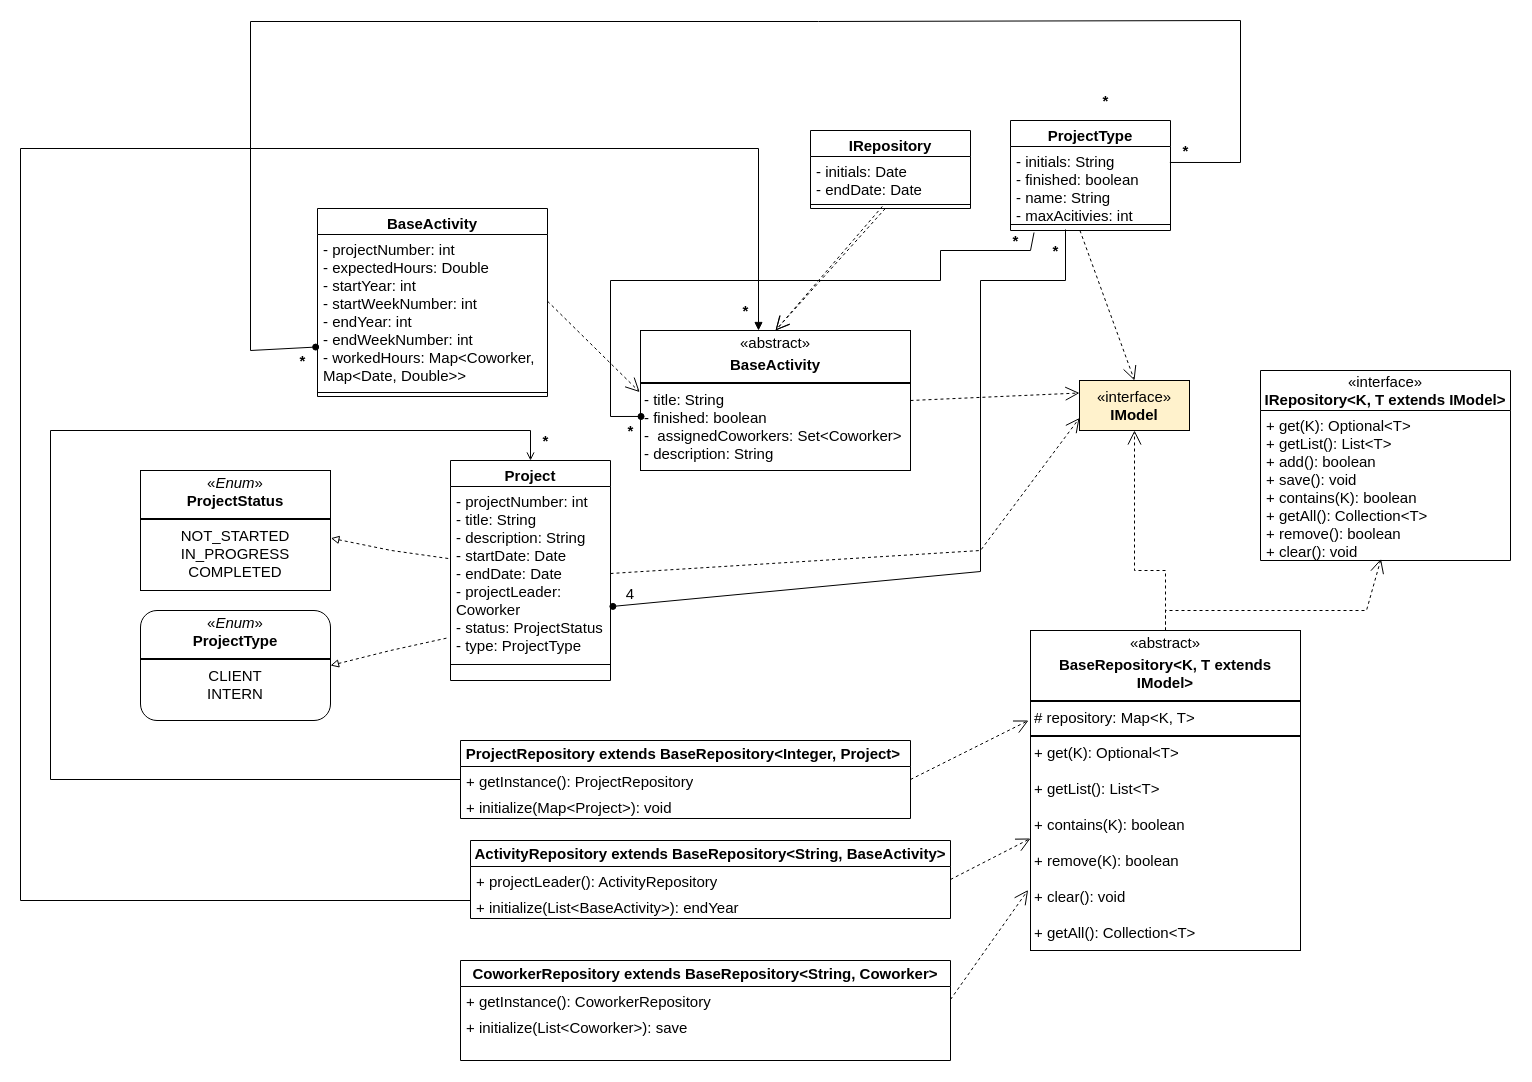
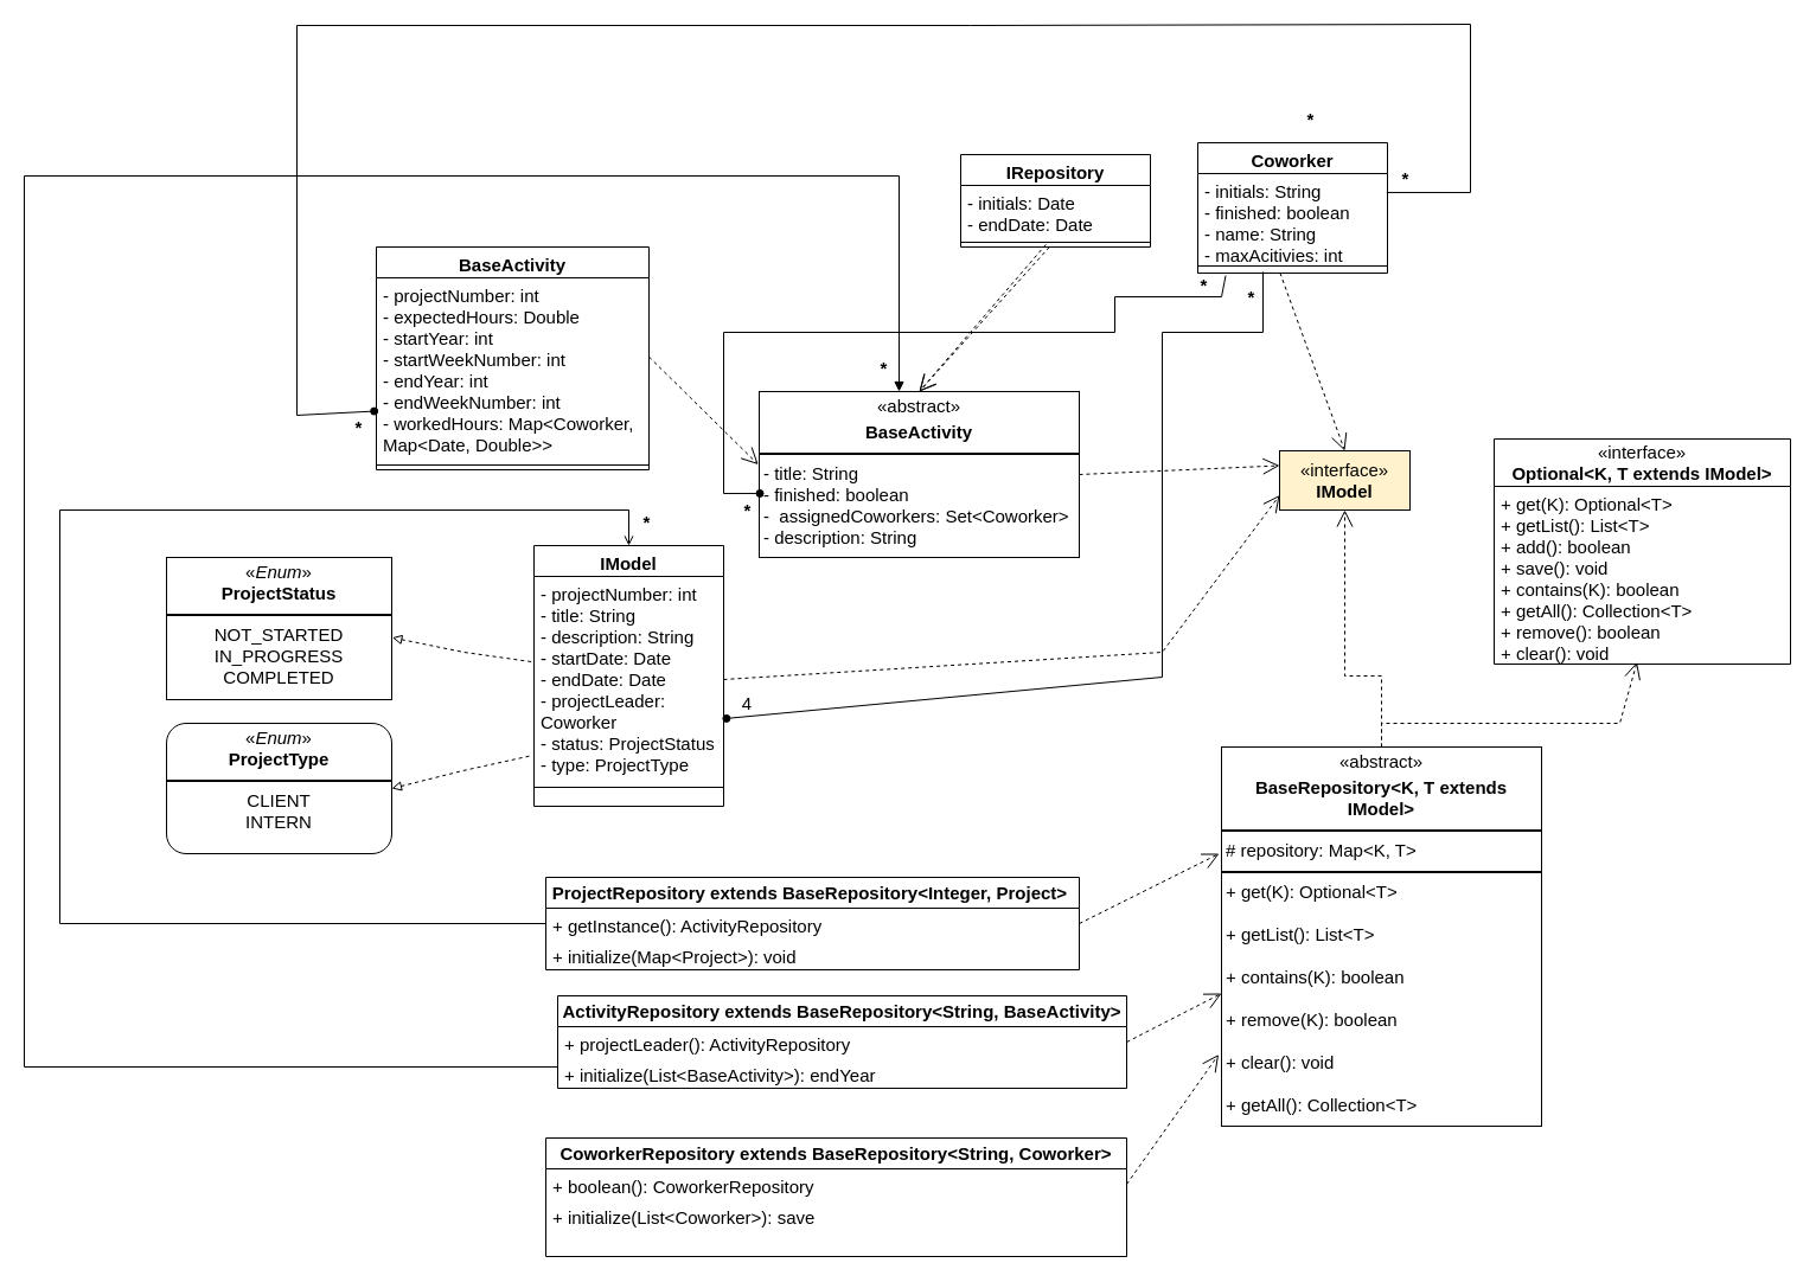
- <mxCell id="21" value="ProjectType&lt;div&gt;&lt;br&gt;&lt;/div&gt;" style="swimlane;fontStyle=1;align=center;verticalAlign=top;childLayout=stackLayout;horizontal=1;startSize=26;horizontalStack=0;resizeParent=1;resizeParentMax=0;resizeLast=0;collapsible=1;marginBottom=0;whiteSpace=wrap;html=1;fontSize=15;" parent="1" vertex="1"><mxGeometry x="1010" y="120" width="160" height="110" as="geometry" /></mxCell>
+ <mxCell id="21" value="Coworker&lt;div&gt;&lt;br&gt;&lt;/div&gt;" style="swimlane;fontStyle=1;align=center;verticalAlign=top;childLayout=stackLayout;horizontal=1;startSize=26;horizontalStack=0;resizeParent=1;resizeParentMax=0;resizeLast=0;collapsible=1;marginBottom=0;whiteSpace=wrap;html=1;fontSize=15;" parent="1" vertex="1"><mxGeometry x="1010" y="120" width="160" height="110" as="geometry" /></mxCell>
- <mxCell id="2" value="«interface»&lt;div&gt;&lt;b&gt;IRepository&lt;/b&gt;&lt;span style=&quot;background-color: transparent;&quot;&gt;&lt;b&gt;&amp;lt;K, T extends IModel&amp;gt;&lt;/b&gt;&lt;/span&gt;&lt;/div&gt;" style="swimlane;fontStyle=0;childLayout=stackLayout;horizontal=1;startSize=40;fillColor=none;horizontalStack=0;resizeParent=1;resizeParentMax=0;resizeLast=0;collapsible=1;marginBottom=0;whiteSpace=wrap;html=1;fontSize=15;" parent="1" vertex="1"><mxGeometry x="1260" y="370" width="250" height="190" as="geometry" /></mxCell>
+ <mxCell id="2" value="«interface»&lt;div&gt;&lt;b&gt;Optional&lt;/b&gt;&lt;span style=&quot;background-color: transparent;&quot;&gt;&lt;b&gt;&amp;lt;K, T extends IModel&amp;gt;&lt;/b&gt;&lt;/span&gt;&lt;/div&gt;" style="swimlane;fontStyle=0;childLayout=stackLayout;horizontal=1;startSize=40;fillColor=none;horizontalStack=0;resizeParent=1;resizeParentMax=0;resizeLast=0;collapsible=1;marginBottom=0;whiteSpace=wrap;html=1;fontSize=15;" parent="1" vertex="1"><mxGeometry x="1260" y="370" width="250" height="190" as="geometry" /></mxCell>
- <mxCell id="30" value="&lt;div&gt;Project&lt;/div&gt;" style="swimlane;fontStyle=1;align=center;verticalAlign=top;childLayout=stackLayout;horizontal=1;startSize=26;horizontalStack=0;resizeParent=1;resizeParentMax=0;resizeLast=0;collapsible=1;marginBottom=0;whiteSpace=wrap;html=1;fontSize=15;" parent="1" vertex="1"><mxGeometry x="450" y="460" width="160" height="220" as="geometry" /></mxCell>
+ <mxCell id="30" value="&lt;div&gt;IModel&lt;/div&gt;" style="swimlane;fontStyle=1;align=center;verticalAlign=top;childLayout=stackLayout;horizontal=1;startSize=26;horizontalStack=0;resizeParent=1;resizeParentMax=0;resizeLast=0;collapsible=1;marginBottom=0;whiteSpace=wrap;html=1;fontSize=15;" parent="1" vertex="1"><mxGeometry x="450" y="460" width="160" height="220" as="geometry" /></mxCell>
- <mxCell id="15" value="+&amp;nbsp;getInstance(): ProjectRepository" style="text;strokeColor=none;fillColor=none;align=left;verticalAlign=top;spacingLeft=4;spacingRight=4;overflow=hidden;rotatable=0;points=[[0,0.5],[1,0.5]];portConstraint=eastwest;whiteSpace=wrap;html=1;fontSize=15;" parent="14" vertex="1"><mxGeometry y="26" width="450" height="26" as="geometry" /></mxCell>
+ <mxCell id="15" value="+&amp;nbsp;getInstance(): ActivityRepository" style="text;strokeColor=none;fillColor=none;align=left;verticalAlign=top;spacingLeft=4;spacingRight=4;overflow=hidden;rotatable=0;points=[[0,0.5],[1,0.5]];portConstraint=eastwest;whiteSpace=wrap;html=1;fontSize=15;" parent="14" vertex="1"><mxGeometry y="26" width="450" height="26" as="geometry" /></mxCell>
- <mxCell id="12" value="+&amp;nbsp;getInstance(): CoworkerRepository" style="text;strokeColor=none;fillColor=none;align=left;verticalAlign=top;spacingLeft=4;spacingRight=4;overflow=hidden;rotatable=0;points=[[0,0.5],[1,0.5]];portConstraint=eastwest;whiteSpace=wrap;html=1;fontSize=15;" parent="11" vertex="1"><mxGeometry y="26" width="490" height="26" as="geometry" /></mxCell>
+ <mxCell id="12" value="+&amp;nbsp;boolean(): CoworkerRepository" style="text;strokeColor=none;fillColor=none;align=left;verticalAlign=top;spacingLeft=4;spacingRight=4;overflow=hidden;rotatable=0;points=[[0,0.5],[1,0.5]];portConstraint=eastwest;whiteSpace=wrap;html=1;fontSize=15;" parent="11" vertex="1"><mxGeometry y="26" width="490" height="26" as="geometry" /></mxCell>
